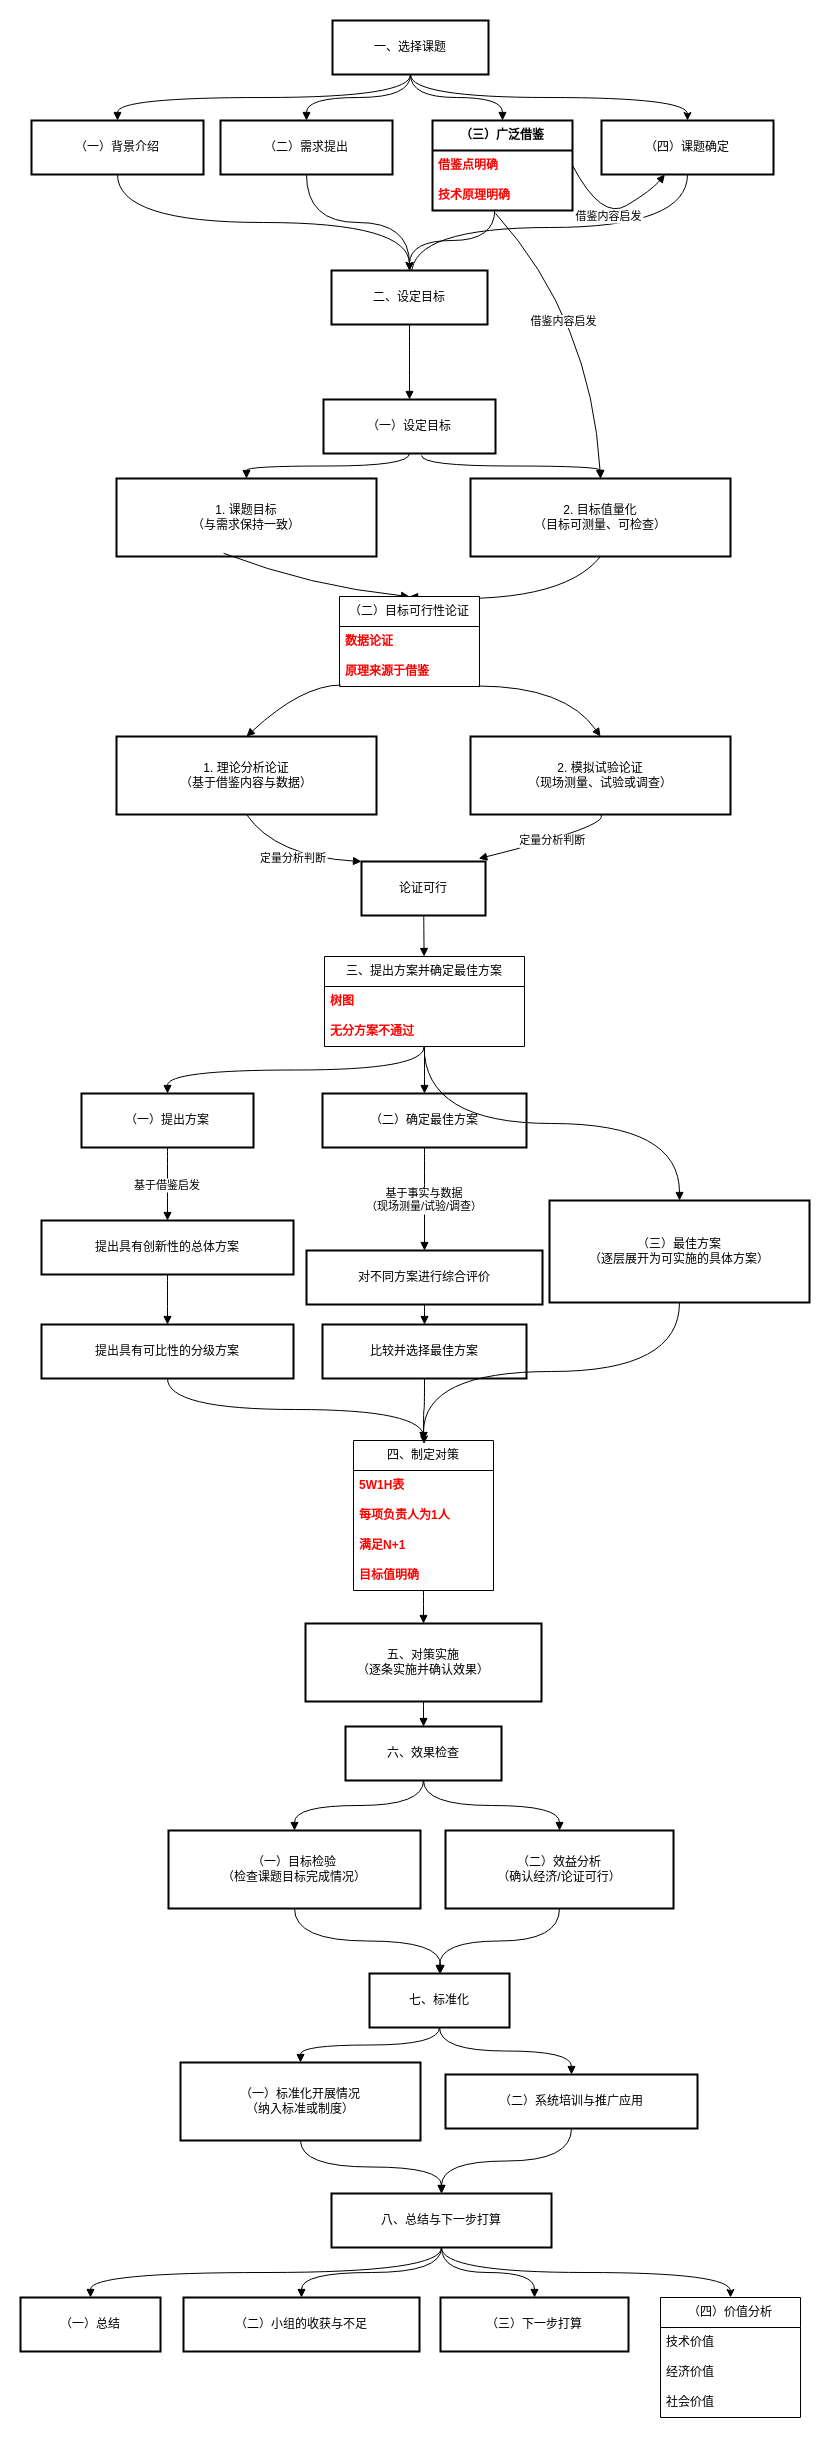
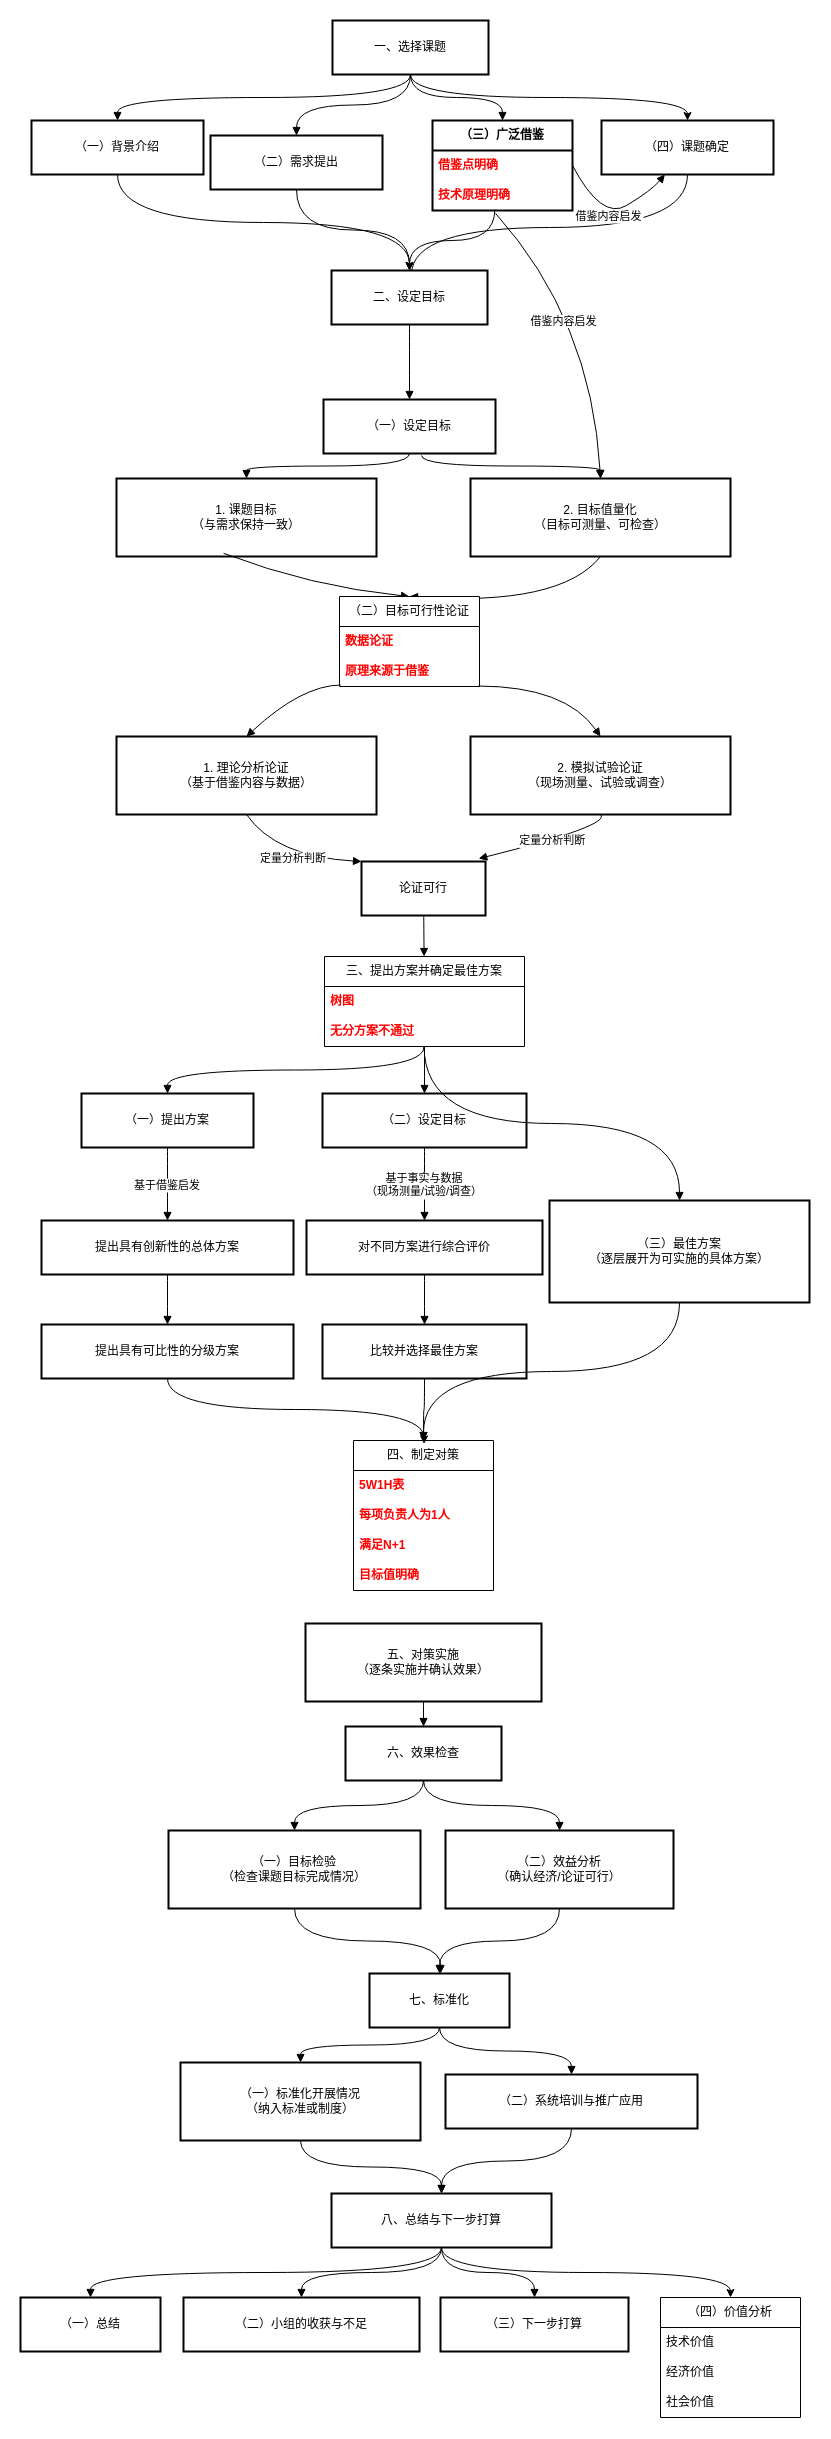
- <mxCell id="7" value="（二）需求提出" style="whiteSpace=wrap;strokeWidth=2;" parent="1" vertex="1"><mxGeometry x="220" y="120" width="172" height="54" as="geometry" /></mxCell>
+ <mxCell id="7" value="（二）需求提出" style="whiteSpace=wrap;strokeWidth=2;" parent="1" vertex="1"><mxGeometry x="210" y="135" width="172" height="54" as="geometry" /></mxCell>
- <mxCell id="20" value="（二）确定最佳方案" style="whiteSpace=wrap;strokeWidth=2;" parent="1" vertex="1"><mxGeometry x="322" y="1093" width="204" height="54" as="geometry" /></mxCell>
+ <mxCell id="20" value="（二）设定目标" style="whiteSpace=wrap;strokeWidth=2;" parent="1" vertex="1"><mxGeometry x="322" y="1093" width="204" height="54" as="geometry" /></mxCell>
- <mxCell id="21" value="对不同方案进行综合评价" style="whiteSpace=wrap;strokeWidth=2;" parent="1" vertex="1"><mxGeometry x="306" y="1250" width="236" height="54" as="geometry" /></mxCell>
+ <mxCell id="21" value="对不同方案进行综合评价" style="whiteSpace=wrap;strokeWidth=2;" parent="1" vertex="1"><mxGeometry x="306" y="1220" width="236" height="54" as="geometry" /></mxCell>
- <mxCell id="56" value="" style="curved=1;startArrow=none;endArrow=block;entryX=0.5;entryY=-0.01;rounded=0;" parent="1" source="87" target="25" edge="1"><mxGeometry relative="1" as="geometry"><Array as="points" /><mxPoint x="425" y="1593" as="sourcePoint" /></mxGeometry></mxCell>
